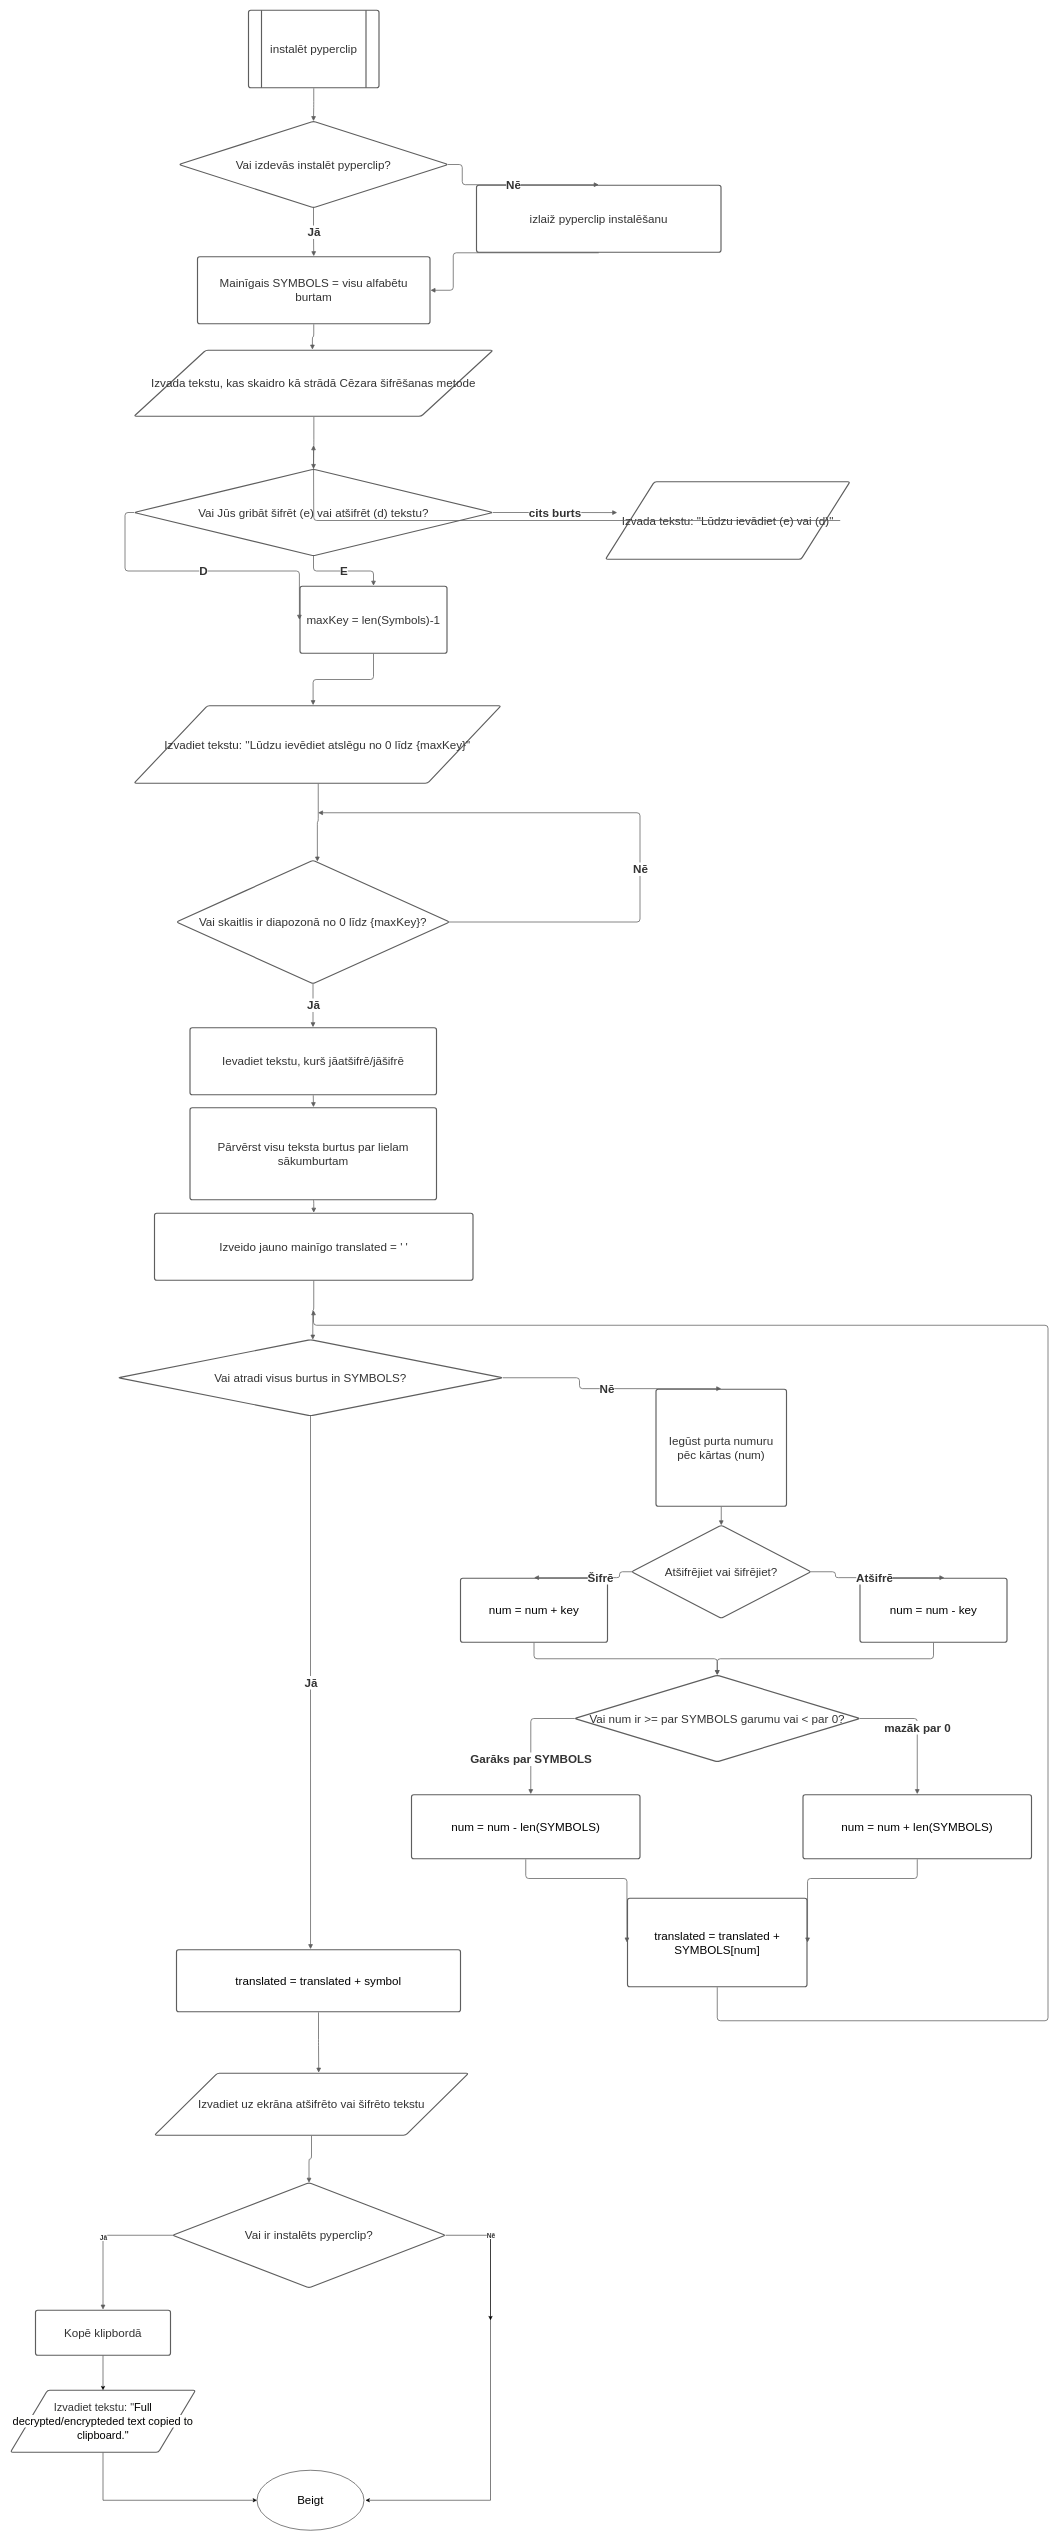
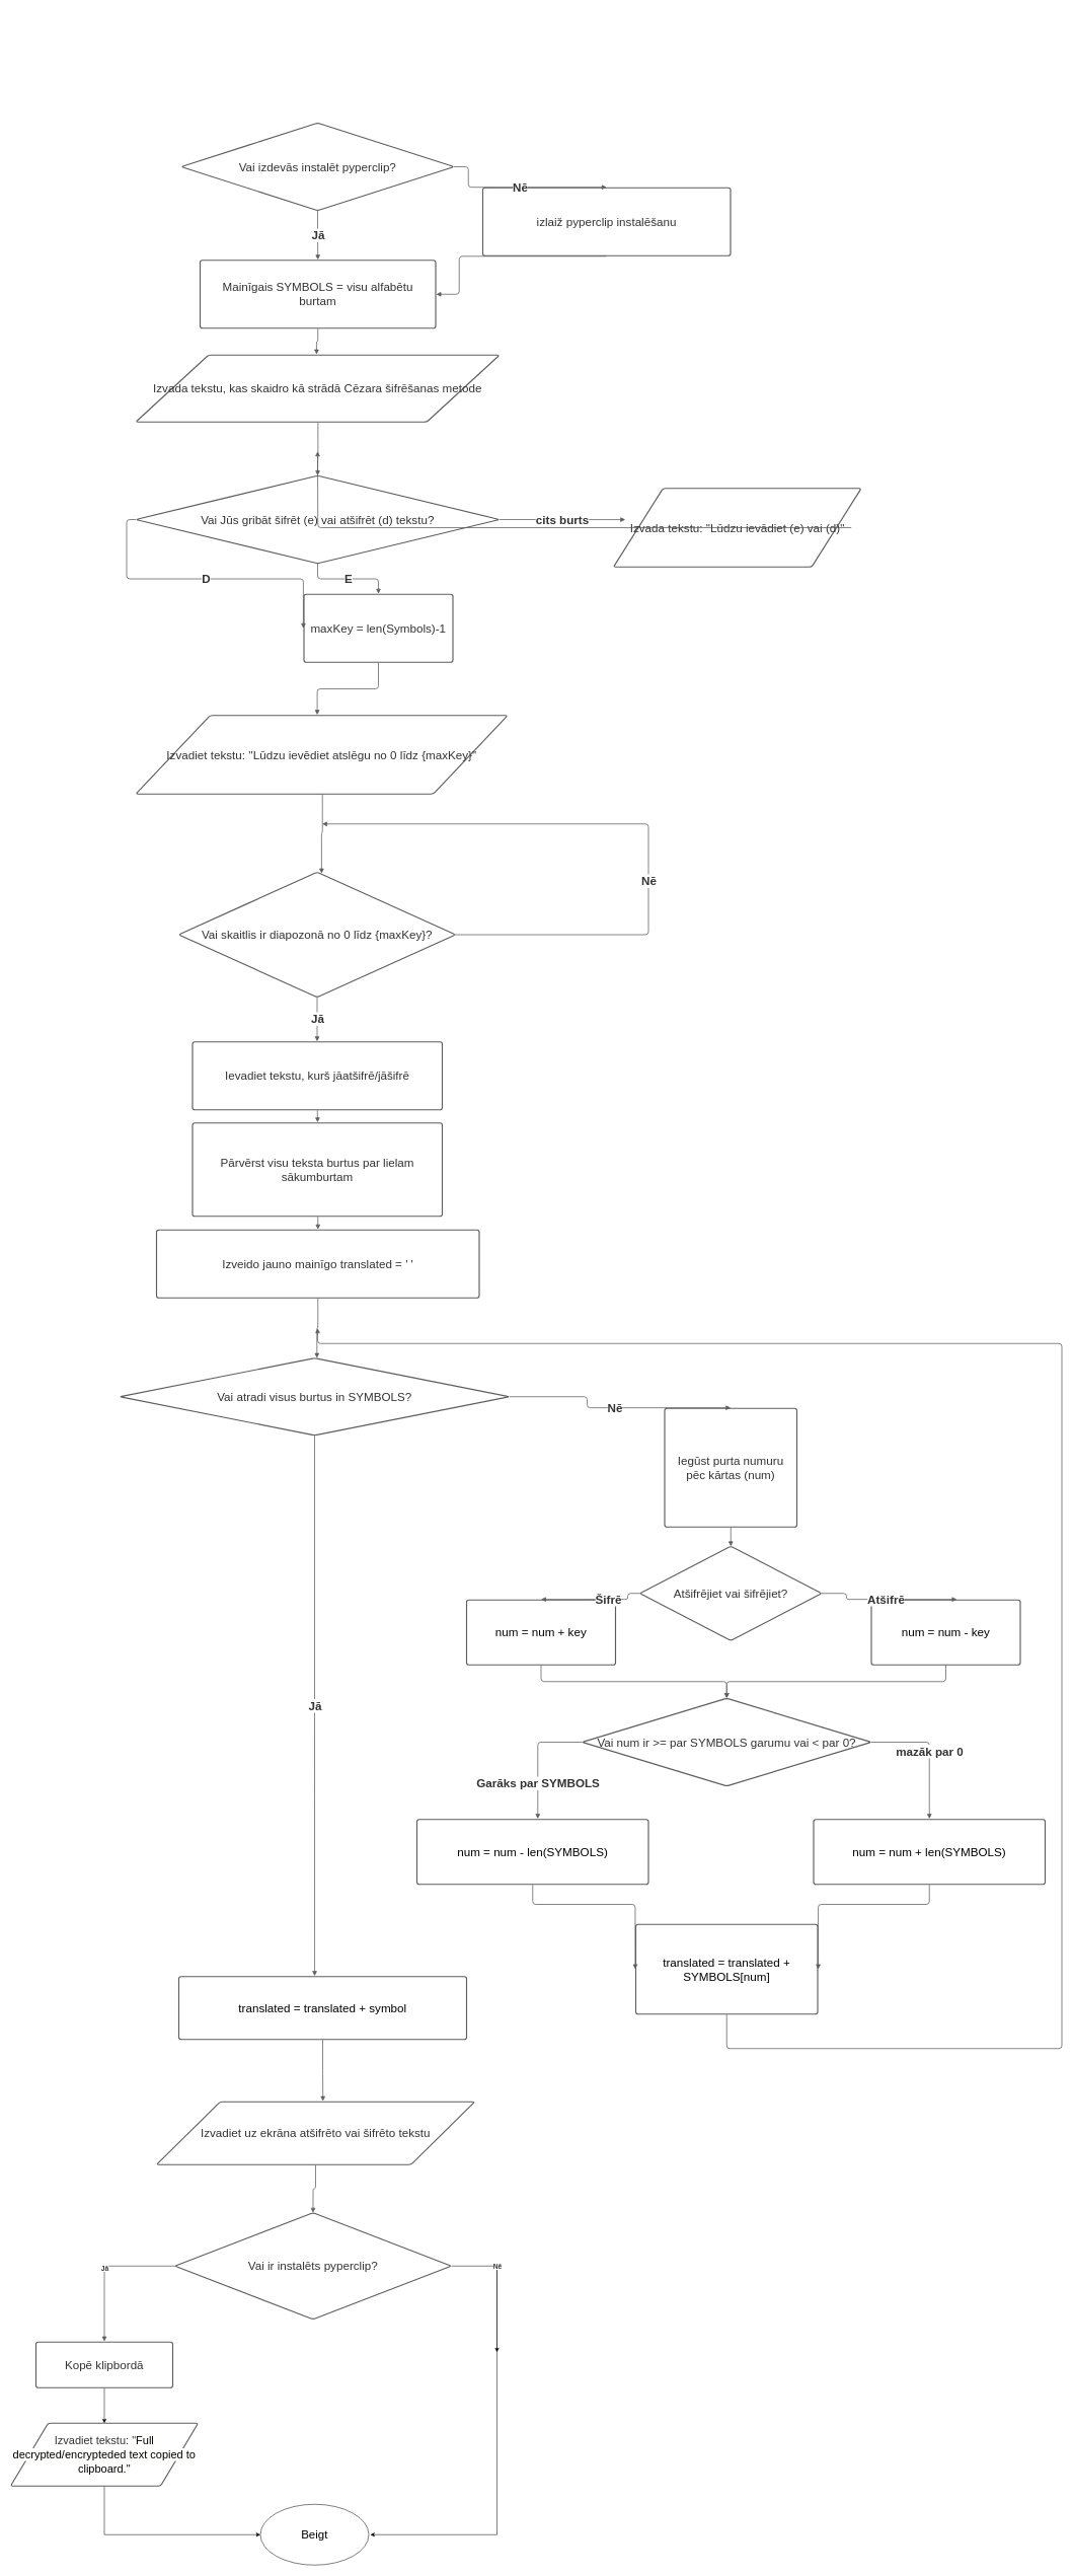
- <mxCell id="2" value="instalēt pyperclip" style="html=1;overflow=block;blockSpacing=1;whiteSpace=wrap;shape=process;fontSize=23.3;fontColor=#333333;spacing=3.8;strokeColor=#5e5e5e;strokeOpacity=100;rounded=1;absoluteArcSize=1;arcSize=9;strokeWidth=2.3;" vertex="1" parent="1"><mxGeometry x="496" y="20" width="261" height="155" as="geometry" /></mxCell>
- <mxCell id="4" value="" style="html=1;jettySize=18;whiteSpace=wrap;fontSize=13;strokeColor=#5E5E5E;strokeWidth=1.5;rounded=1;arcSize=12;edgeStyle=orthogonalEdgeStyle;startArrow=none;endArrow=block;endFill=1;exitX=0.5;exitY=1.007;exitPerimeter=0;entryX=0.5;entryY=-0.001;entryPerimeter=0;" edge="1" parent="1" source="2" target="3"><mxGeometry width="100" height="100" relative="1" as="geometry"><Array as="points" /></mxGeometry></mxCell>
